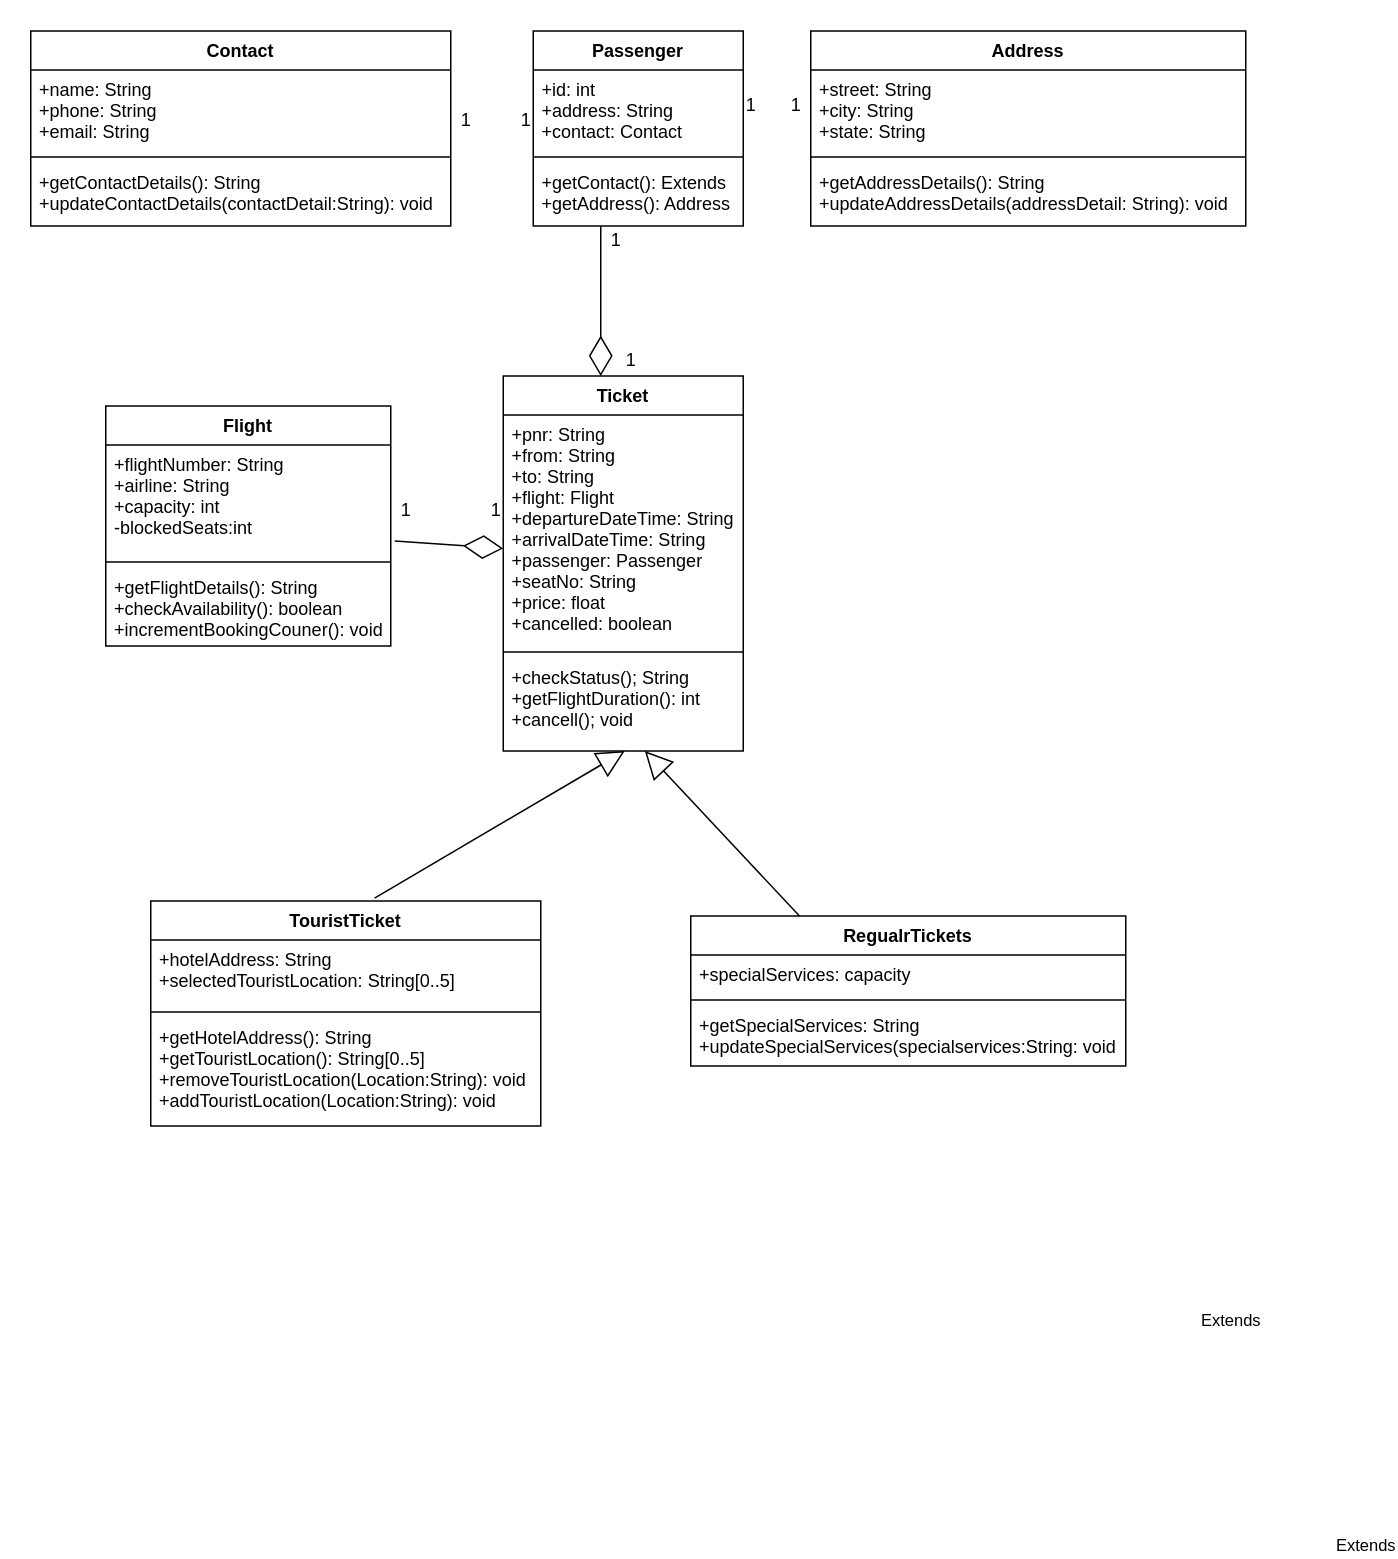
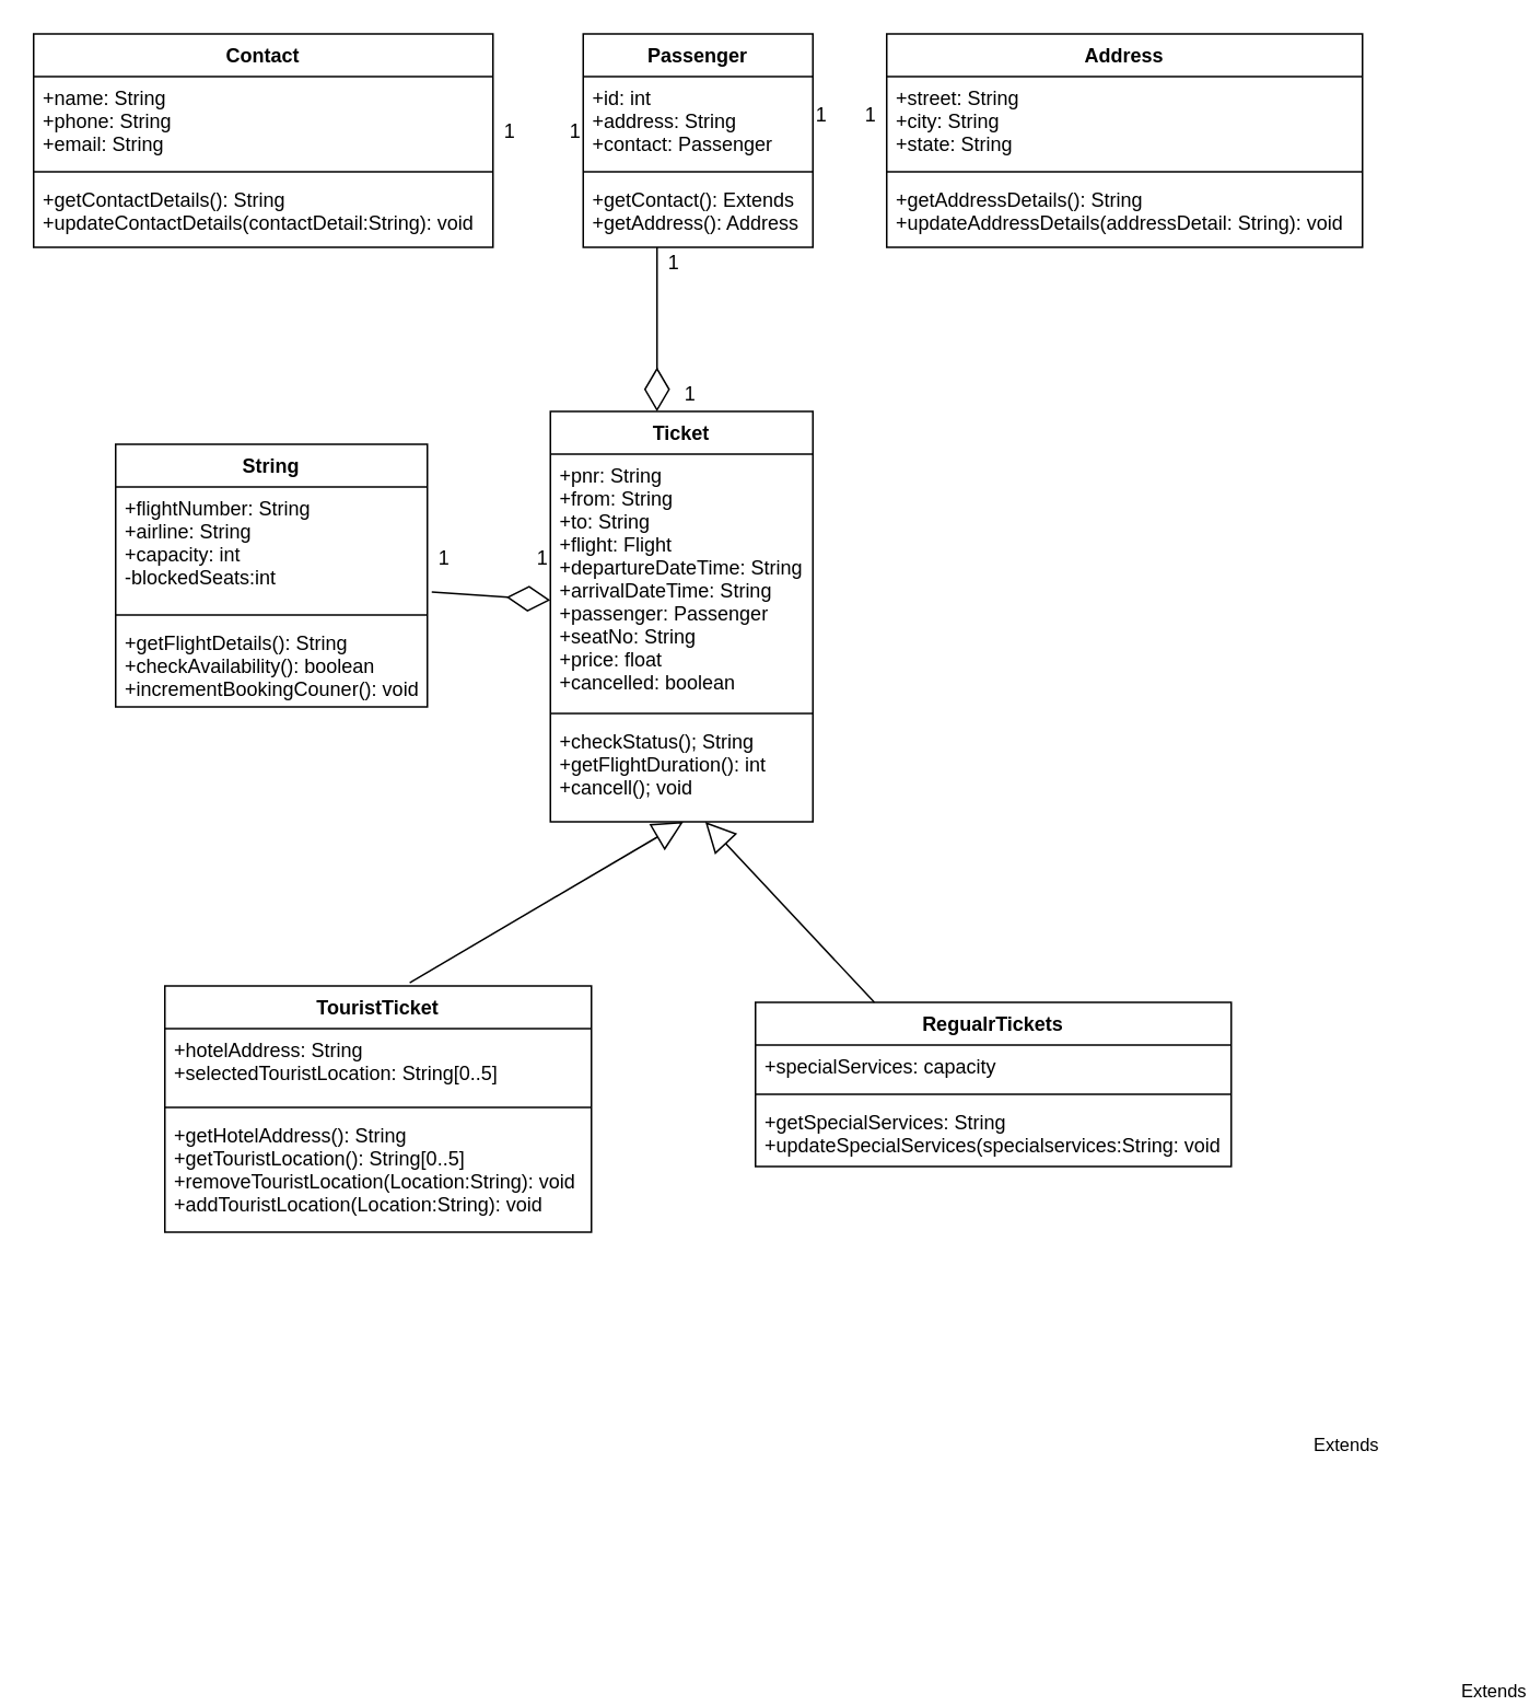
- <mxCell id="27" value="+id: int&#10;+address: String&#10;+contact: Contact" style="text;strokeColor=none;fillColor=none;align=left;verticalAlign=top;spacingLeft=4;spacingRight=4;overflow=hidden;rotatable=0;points=[[0,0.5],[1,0.5]];portConstraint=eastwest;" vertex="1" parent="26"><mxGeometry y="26" width="140" height="54" as="geometry" /></mxCell>
+ <mxCell id="27" value="+id: int&#10;+address: String&#10;+contact: Passenger" style="text;strokeColor=none;fillColor=none;align=left;verticalAlign=top;spacingLeft=4;spacingRight=4;overflow=hidden;rotatable=0;points=[[0,0.5],[1,0.5]];portConstraint=eastwest;" vertex="1" parent="26"><mxGeometry y="26" width="140" height="54" as="geometry" /></mxCell>
- <mxCell id="2" value="Flight" style="swimlane;fontStyle=1;align=center;verticalAlign=top;childLayout=stackLayout;horizontal=1;startSize=26;horizontalStack=0;resizeParent=1;resizeParentMax=0;resizeLast=0;collapsible=1;marginBottom=0;" vertex="1" parent="1"><mxGeometry x="70" y="270" width="190" height="160" as="geometry" /></mxCell>
+ <mxCell id="2" value="String" style="swimlane;fontStyle=1;align=center;verticalAlign=top;childLayout=stackLayout;horizontal=1;startSize=26;horizontalStack=0;resizeParent=1;resizeParentMax=0;resizeLast=0;collapsible=1;marginBottom=0;" vertex="1" parent="1"><mxGeometry x="70" y="270" width="190" height="160" as="geometry" /></mxCell>
